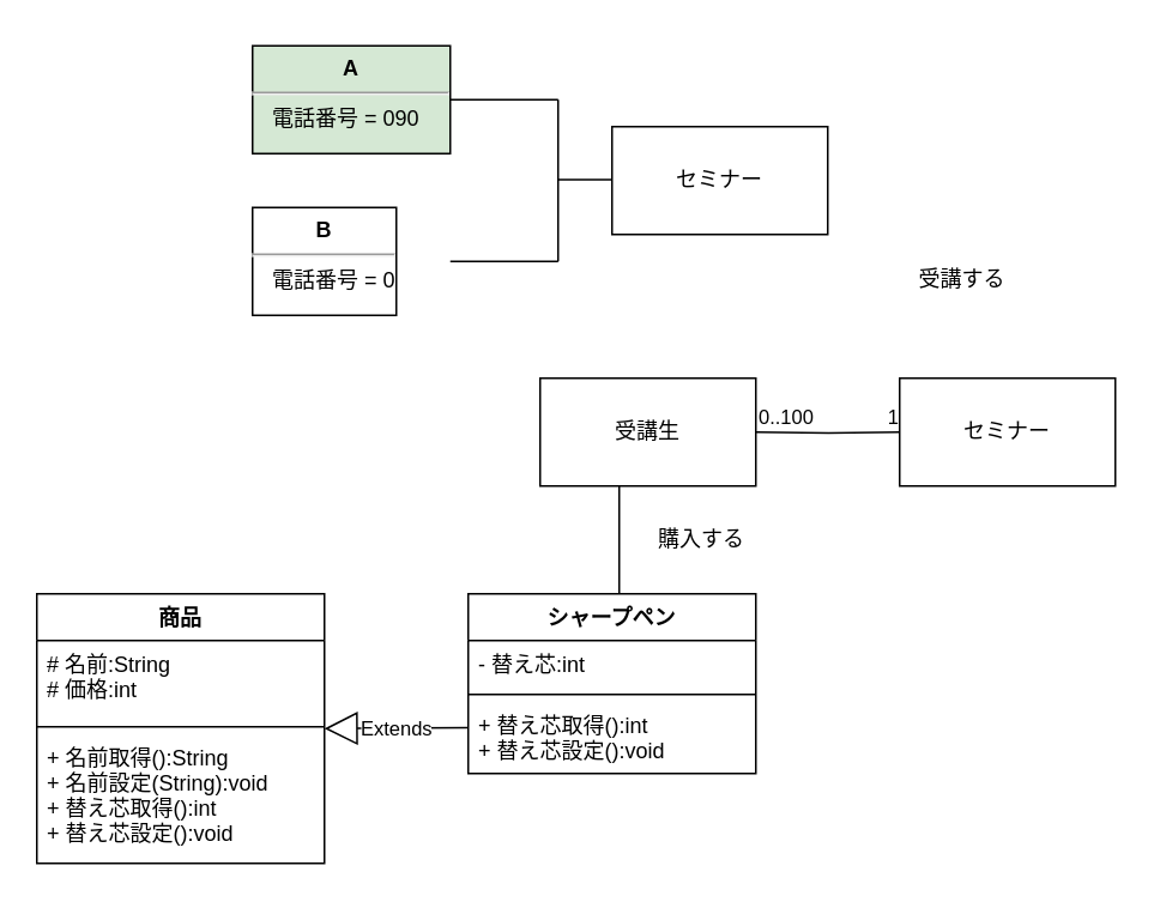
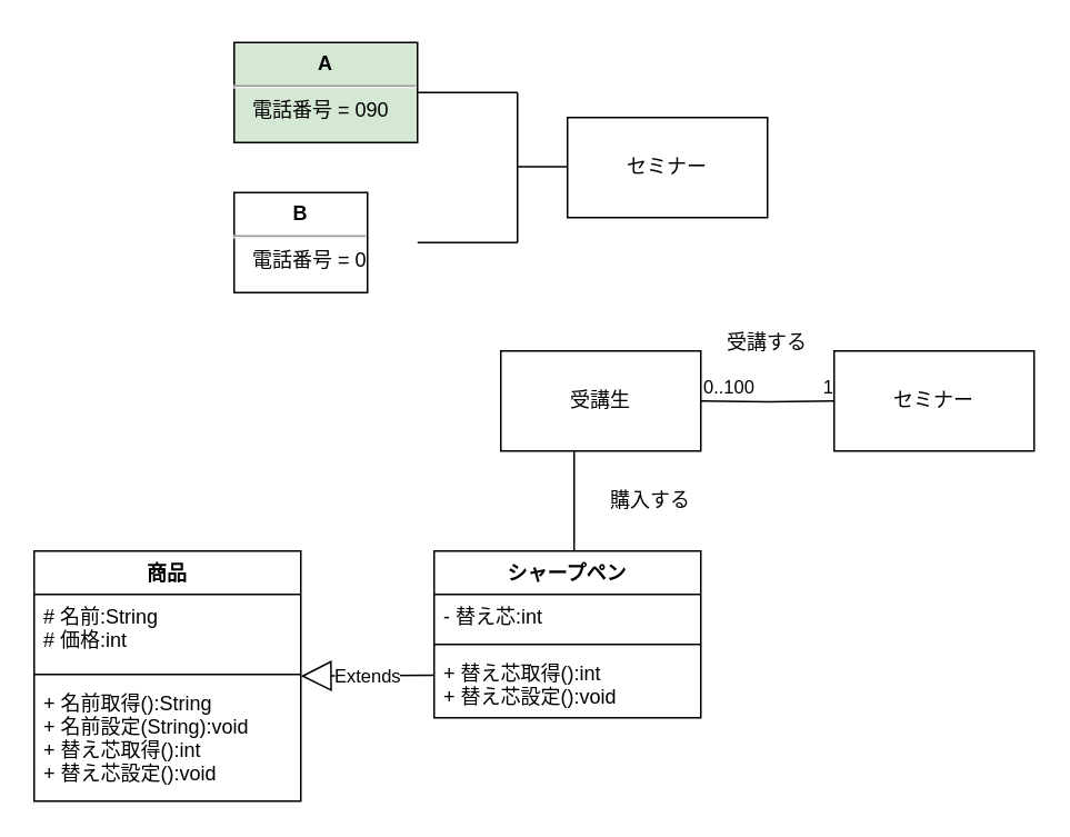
- <mxCell id="2" value="受講する" style="text;html=1;strokeColor=none;fillColor=none;align=center;verticalAlign=middle;whiteSpace=wrap;rounded=0;" parent="1" vertex="1"><mxGeometry x="505" y="140" width="60" height="30" as="geometry" /></mxCell>
+ <mxCell id="2" value="受講する" style="text;html=1;strokeColor=none;fillColor=none;align=center;verticalAlign=middle;whiteSpace=wrap;rounded=0;" parent="1" vertex="1"><mxGeometry x="430" y="190" width="60" height="30" as="geometry" /></mxCell>
